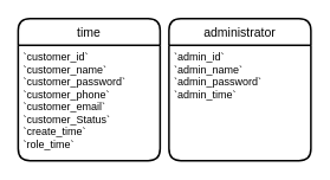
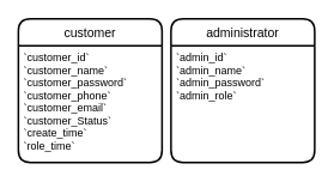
- <mxCell id="4" value="time" style="swimlane;childLayout=stackLayout;horizontal=1;startSize=30;horizontalStack=0;rounded=1;fontSize=14;fontStyle=0;strokeWidth=2;resizeParent=0;resizeLast=1;shadow=0;dashed=0;align=center;" vertex="1" parent="1"><mxGeometry x="20" y="20" width="160" height="160" as="geometry" /></mxCell>
+ <mxCell id="4" value="customer" style="swimlane;childLayout=stackLayout;horizontal=1;startSize=30;horizontalStack=0;rounded=1;fontSize=14;fontStyle=0;strokeWidth=2;resizeParent=0;resizeLast=1;shadow=0;dashed=0;align=center;" vertex="1" parent="1"><mxGeometry x="20" y="20" width="160" height="160" as="geometry" /></mxCell>
- <mxCell id="3" value="`admin_id`       &#10;`admin_name`     &#10;`admin_password` &#10;`admin_time`     " style="align=left;strokeColor=none;fillColor=none;spacingLeft=4;fontSize=12;verticalAlign=top;resizable=0;rotatable=0;part=1;" vertex="1" parent="2"><mxGeometry y="30" width="160" height="130" as="geometry" /></mxCell>
+ <mxCell id="3" value="`admin_id`       &#10;`admin_name`     &#10;`admin_password` &#10;`admin_role`     " style="align=left;strokeColor=none;fillColor=none;spacingLeft=4;fontSize=12;verticalAlign=top;resizable=0;rotatable=0;part=1;" vertex="1" parent="2"><mxGeometry y="30" width="160" height="130" as="geometry" /></mxCell>
